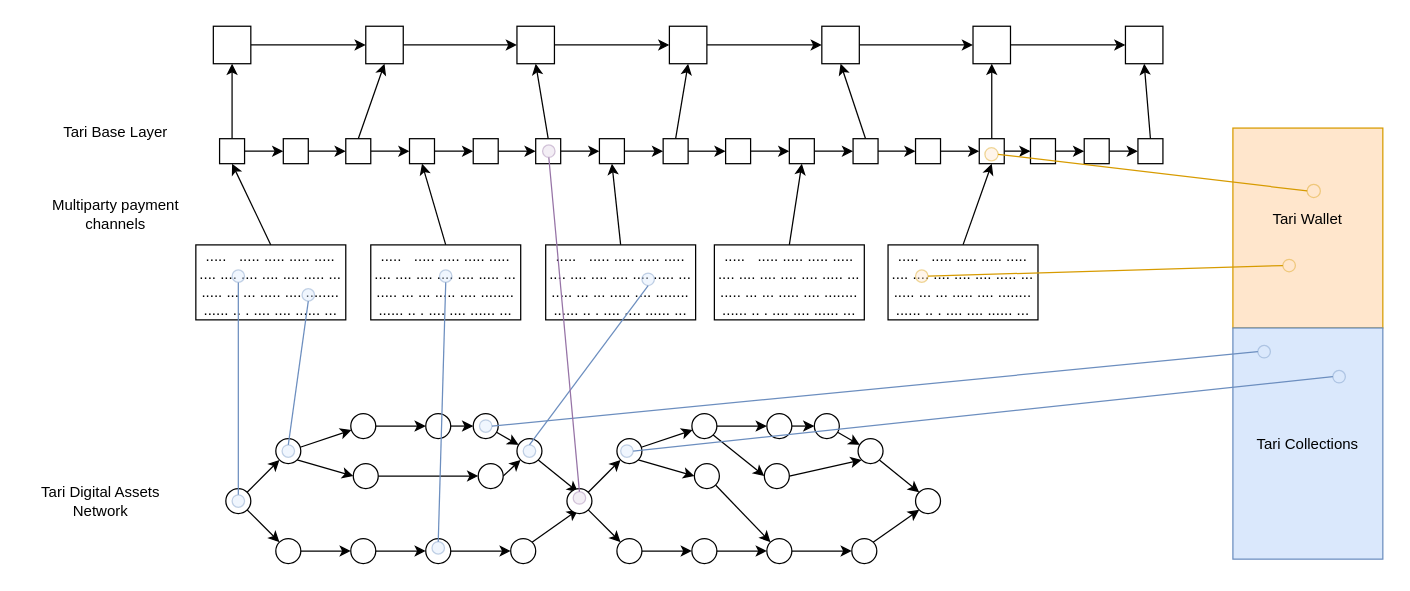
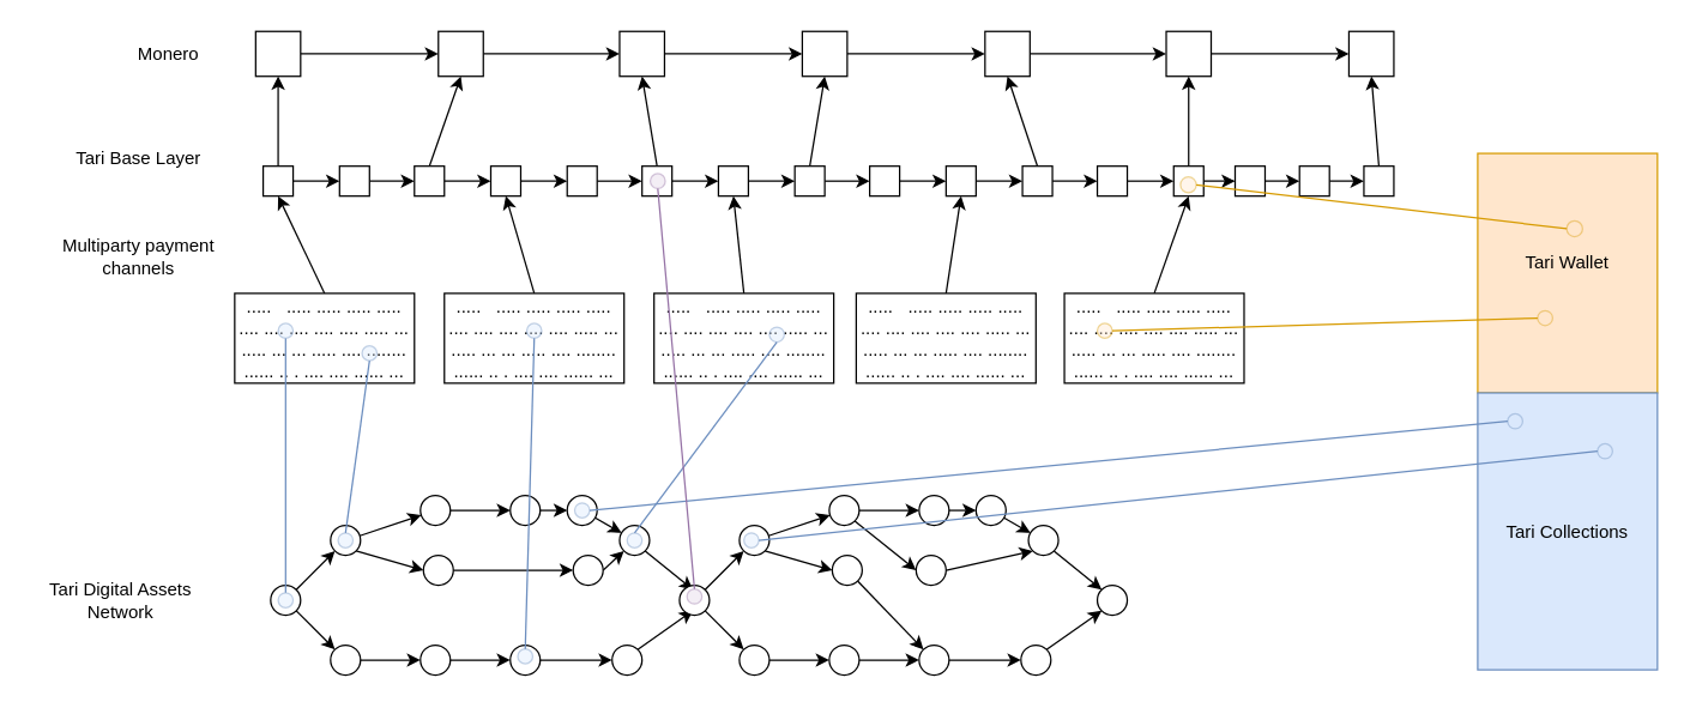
+ <mxCell id="2" value="Monero" style="text;html=1;strokeColor=none;fillColor=none;align=center;verticalAlign=middle;whiteSpace=wrap;rounded=0;" vertex="1" parent="1"><mxGeometry x="92" y="25.5" width="40" height="20" as="geometry" /></mxCell>
